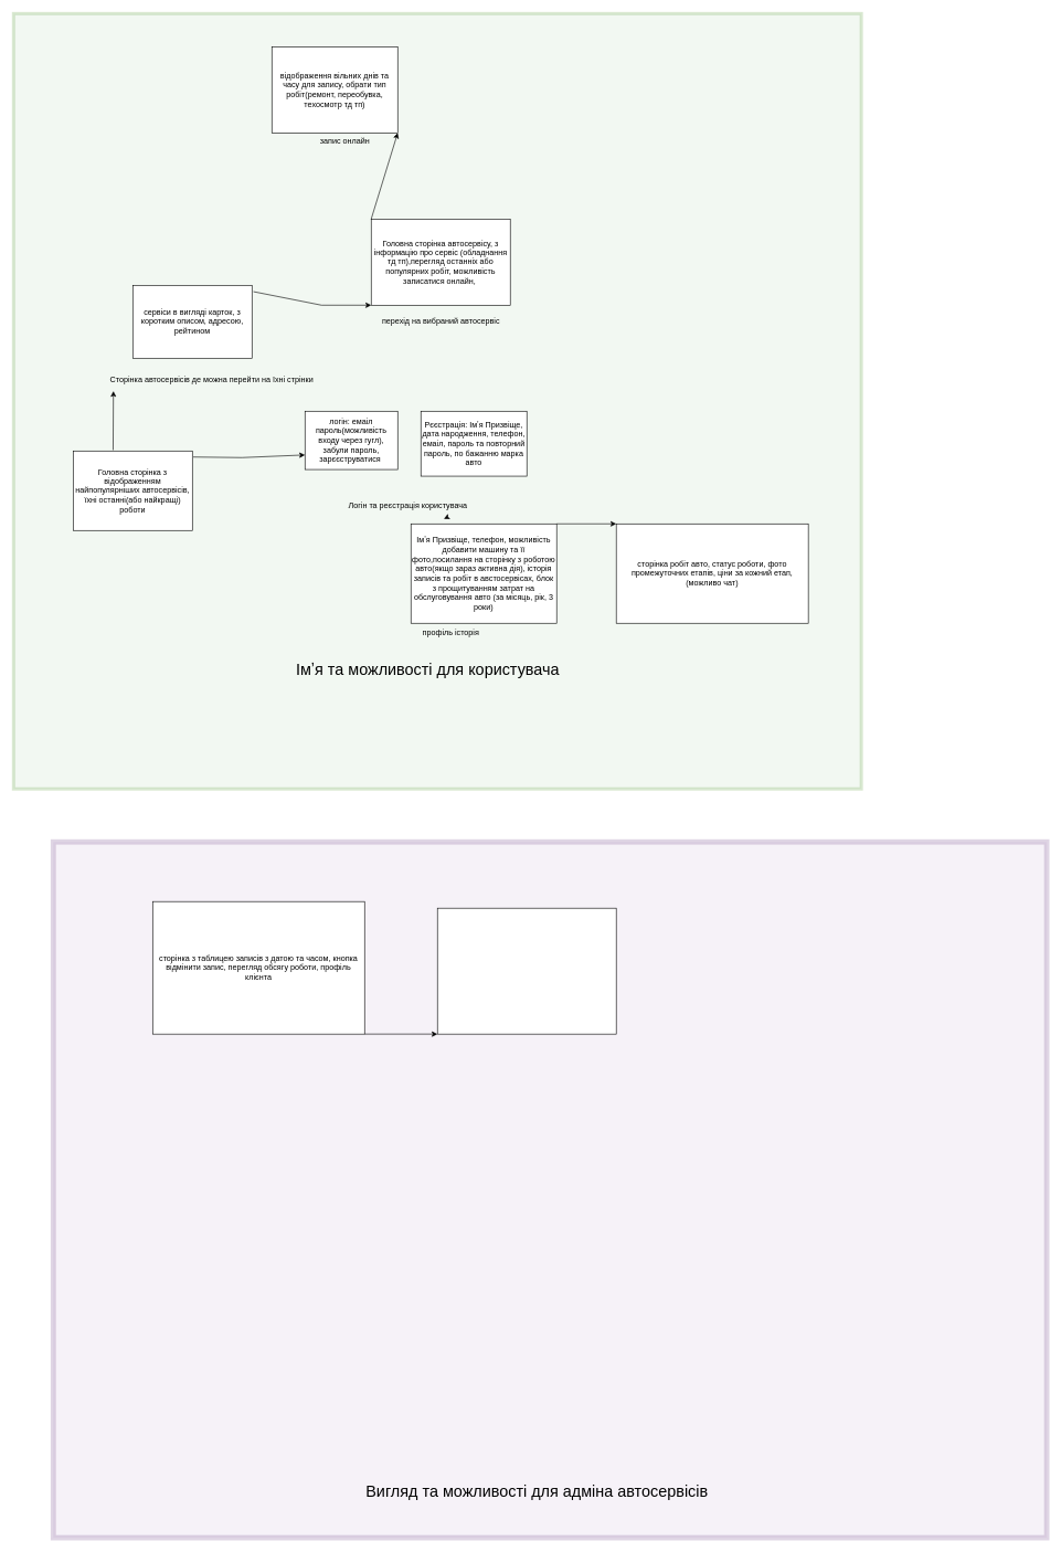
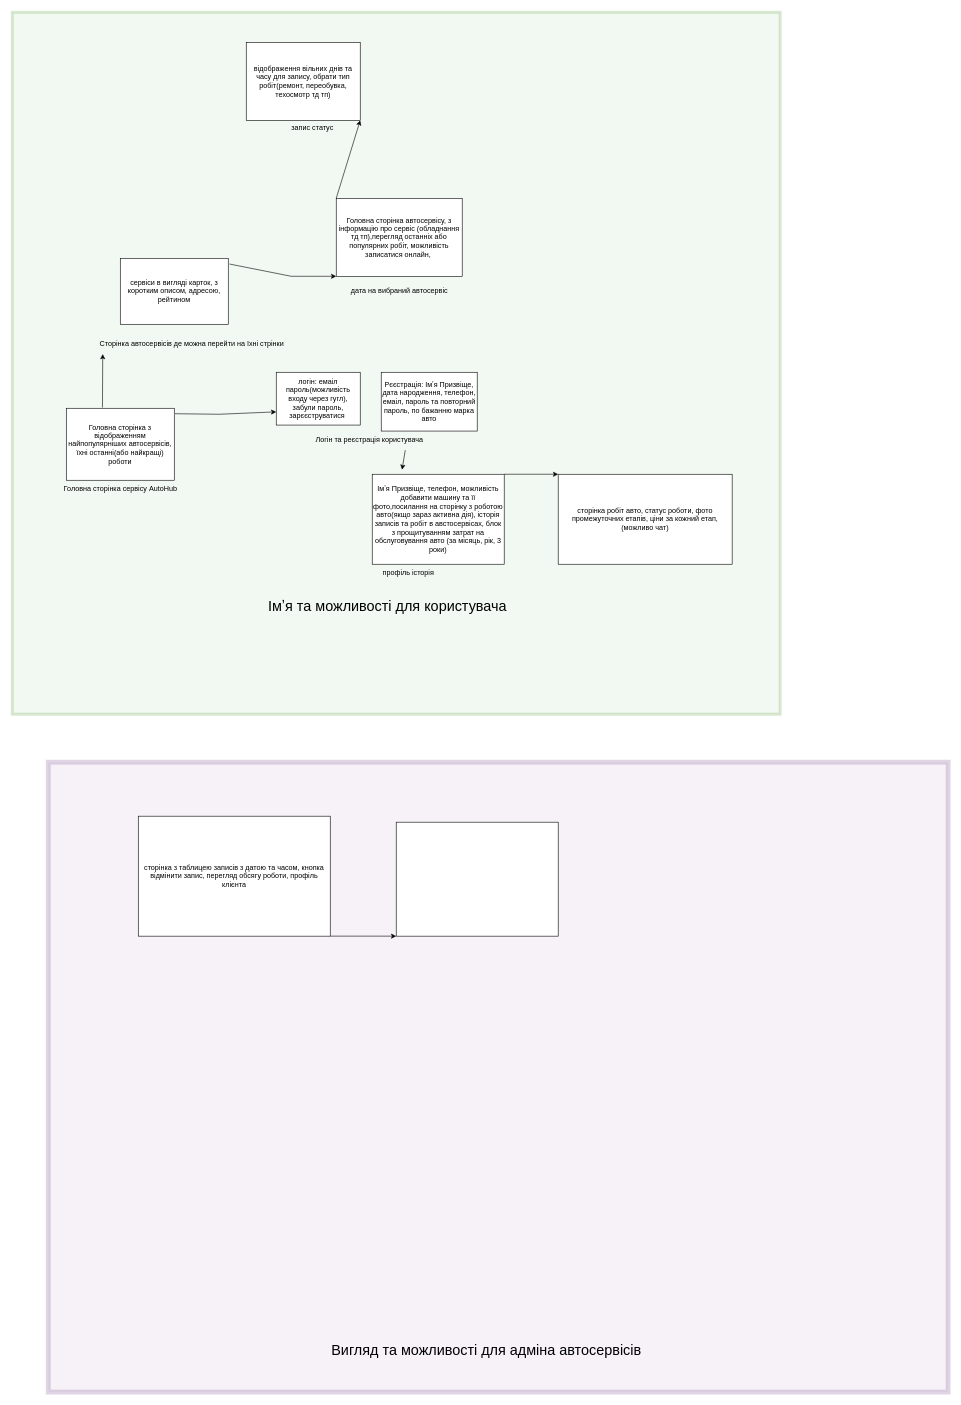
- <mxCell id="20" value="запис онлайн&lt;br&gt;" style="text;html=1;align=center;verticalAlign=middle;resizable=0;points=[];autosize=1;strokeColor=none;fillColor=none;" vertex="1" parent="1"><mxGeometry x="470" y="198" width="100" height="30" as="geometry" /></mxCell>
+ <mxCell id="20" value="запис статус&lt;br&gt;" style="text;html=1;align=center;verticalAlign=middle;resizable=0;points=[];autosize=1;strokeColor=none;fillColor=none;" vertex="1" parent="1"><mxGeometry x="470" y="198" width="100" height="30" as="geometry" /></mxCell>
- <mxCell id="13" value="перехід на вибраний автосервіс" style="text;html=1;align=center;verticalAlign=middle;resizable=0;points=[];autosize=1;strokeColor=none;fillColor=none;" vertex="1" parent="1"><mxGeometry x="565" width="200" height="30" as="geometry" y="470" /></mxCell>
+ <mxCell id="13" value="дата на вибраний автосервіс" style="text;html=1;align=center;verticalAlign=middle;resizable=0;points=[];autosize=1;strokeColor=none;fillColor=none;" vertex="1" parent="1"><mxGeometry x="565" width="200" height="30" as="geometry" y="470" /></mxCell>
- <mxCell id="10" value="Логін та реєстрація користувача" style="text;html=1;align=center;verticalAlign=middle;resizable=0;points=[];autosize=1;strokeColor=none;fillColor=none;" vertex="1" parent="1"><mxGeometry x="510" y="748" width="210" height="30" as="geometry" /></mxCell>
+ <mxCell id="10" value="Логін та реєстрація користувача" style="text;html=1;align=center;verticalAlign=middle;resizable=0;points=[];autosize=1;strokeColor=none;fillColor=none;" vertex="1" parent="1"><mxGeometry x="510" y="718" width="210" height="30" as="geometry" /></mxCell>
+ <mxCell id="4" value="Головна сторінка сервісу AutoHub" style="text;html=1;align=center;verticalAlign=middle;resizable=0;points=[];autosize=1;strokeColor=none;fillColor=none;" vertex="1" parent="1"><mxGeometry x="90" y="800" width="220" height="30" as="geometry" /></mxCell>
